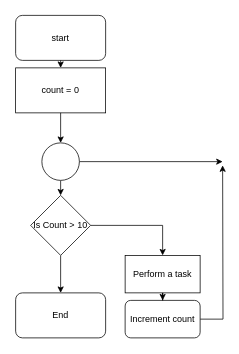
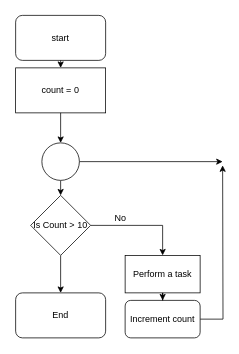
+ <mxCell id="9" value="No" style="text;html=1;strokeColor=none;fillColor=none;align=center;verticalAlign=middle;whiteSpace=wrap;rounded=0;" vertex="1" parent="1"><mxGeometry x="140" y="280" width="40" height="20" as="geometry" /></mxCell>
